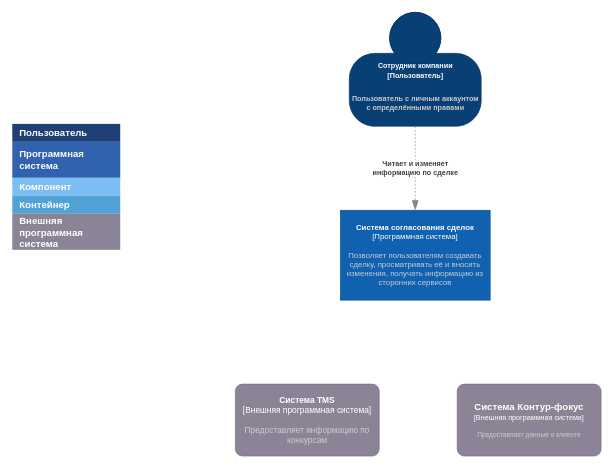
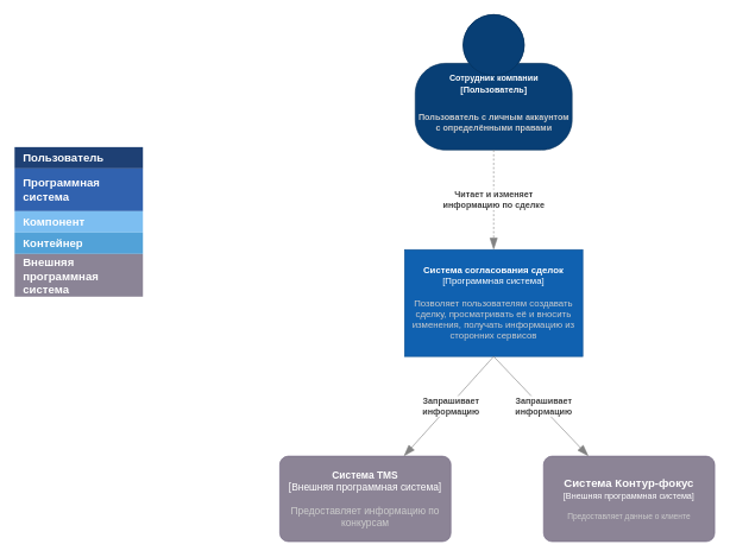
+ <mxCell id="14" value="&lt;div style=&quot;text-align: left; font-size: 12px;&quot;&gt;&lt;div style=&quot;text-align: center; font-size: 12px;&quot;&gt;&lt;b style=&quot;font-size: 12px;&quot;&gt;Запрашивает &#10;информацию&lt;/b&gt;&lt;/div&gt;&lt;/div&gt;" style="endArrow=blockThin;html=1;fontSize=12;fontColor=#404040;strokeWidth=1;endFill=1;strokeColor=#828282;elbow=vertical;metaEdit=1;endSize=14;startSize=14;jumpStyle=arc;jumpSize=16;rounded=0;exitX=0.5;exitY=1;exitDx=0;exitDy=0;exitPerimeter=0;" edge="1" parent="1" target="13" source="4"><mxGeometry x="0.025" y="3" width="240" relative="1" as="geometry"><mxPoint x="1102" y="510" as="sourcePoint" /><mxPoint x="1282" y="430" as="targetPoint" /><mxPoint as="offset" /></mxGeometry></mxCell>
+ <mxCell id="5" value="&lt;div style=&quot;text-align: left; font-size: 12px;&quot;&gt;&lt;div style=&quot;text-align: center; font-size: 12px;&quot;&gt;&lt;b style=&quot;font-size: 12px;&quot;&gt;Запрашивает &#10;информацию&lt;/b&gt;&lt;/div&gt;&lt;/div&gt;" style="endArrow=blockThin;html=1;fontSize=12;fontColor=#404040;strokeWidth=1;endFill=1;strokeColor=#828282;elbow=vertical;metaEdit=1;endSize=14;startSize=14;jumpStyle=arc;jumpSize=16;rounded=0;exitX=0.5;exitY=1;exitDx=0;exitDy=0;exitPerimeter=0;" edge="1" parent="1" source="4" target="3"><mxGeometry x="-0.021" y="2" width="240" relative="1" as="geometry"><mxPoint x="632" y="420" as="sourcePoint" /><mxPoint x="872" y="420" as="targetPoint" /><mxPoint as="offset" /></mxGeometry></mxCell>
